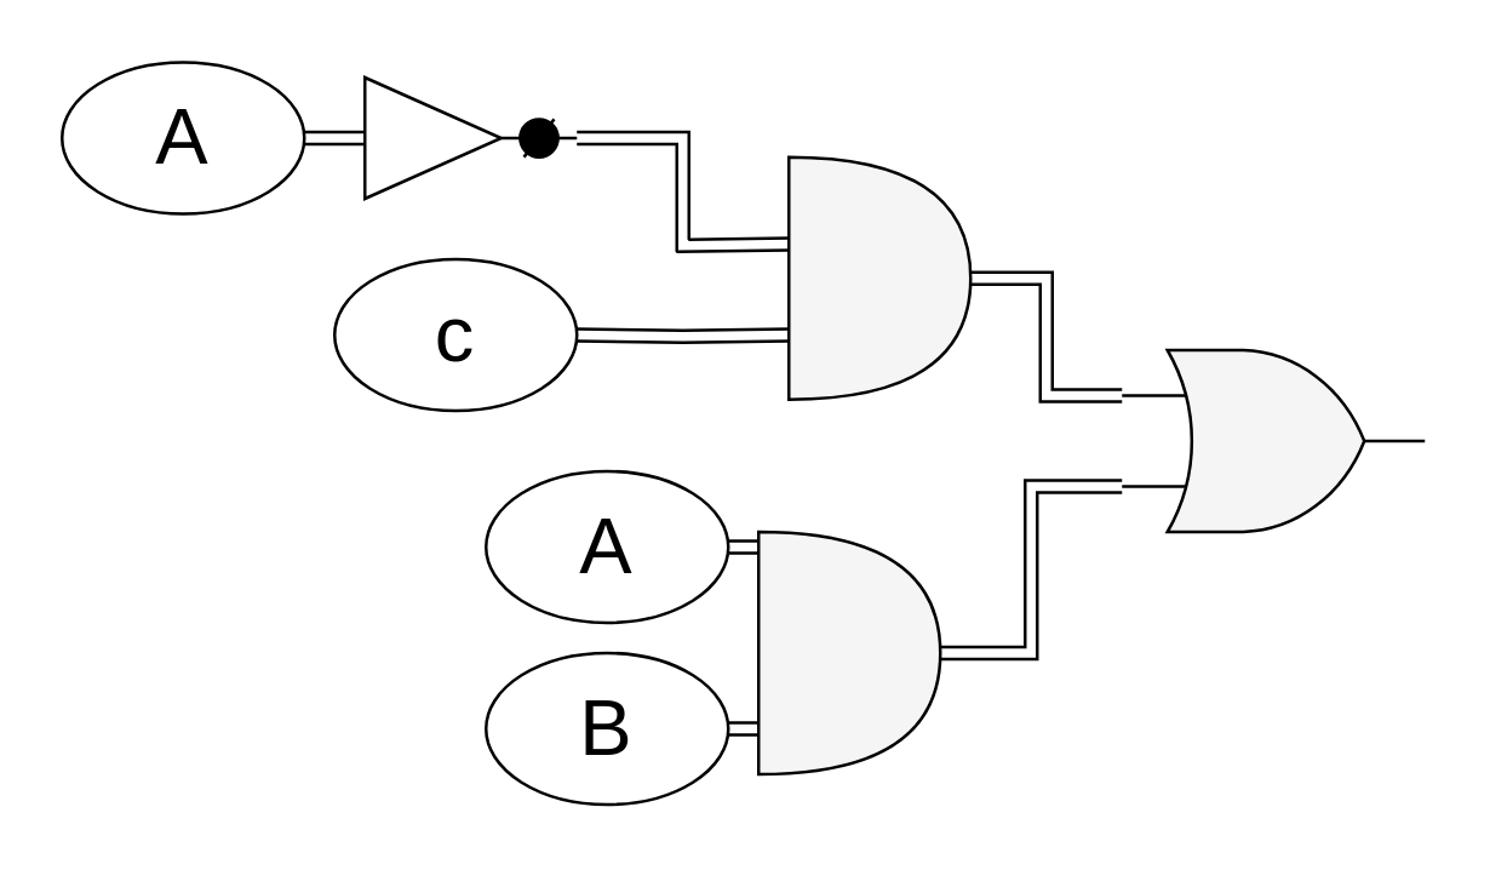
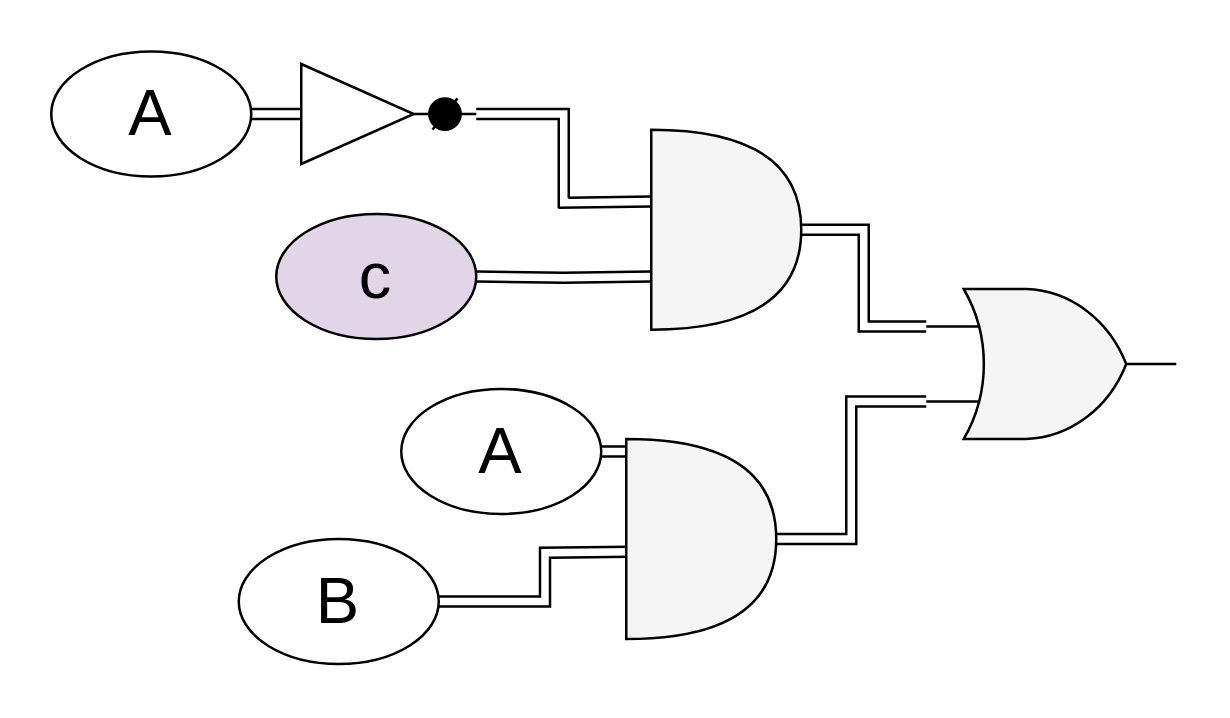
- <mxCell id="4" value="&lt;font style=&quot;font-size: 26px&quot;&gt;c&lt;/font&gt;" style="ellipse;whiteSpace=wrap;html=1;" vertex="1" parent="1"><mxGeometry x="110" y="85" width="80" height="50" as="geometry" /></mxCell>
+ <mxCell id="4" value="&lt;font style=&quot;font-size: 26px&quot;&gt;c&lt;/font&gt;" style="ellipse;whiteSpace=wrap;html=1;fillColor=#e1d5e7;" vertex="1" parent="1"><mxGeometry x="110" y="85" width="80" height="50" as="geometry" /></mxCell>
- <mxCell id="10" value="&lt;font style=&quot;font-size: 26px&quot;&gt;B&lt;/font&gt;" style="ellipse;whiteSpace=wrap;html=1;" vertex="1" parent="1"><mxGeometry x="160" y="215" width="80" height="50" as="geometry" /></mxCell>
+ <mxCell id="10" value="&lt;font style=&quot;font-size: 26px&quot;&gt;B&lt;/font&gt;" style="ellipse;whiteSpace=wrap;html=1;" vertex="1" parent="1"><mxGeometry x="95" y="215" width="80" height="50" as="geometry" /></mxCell>
